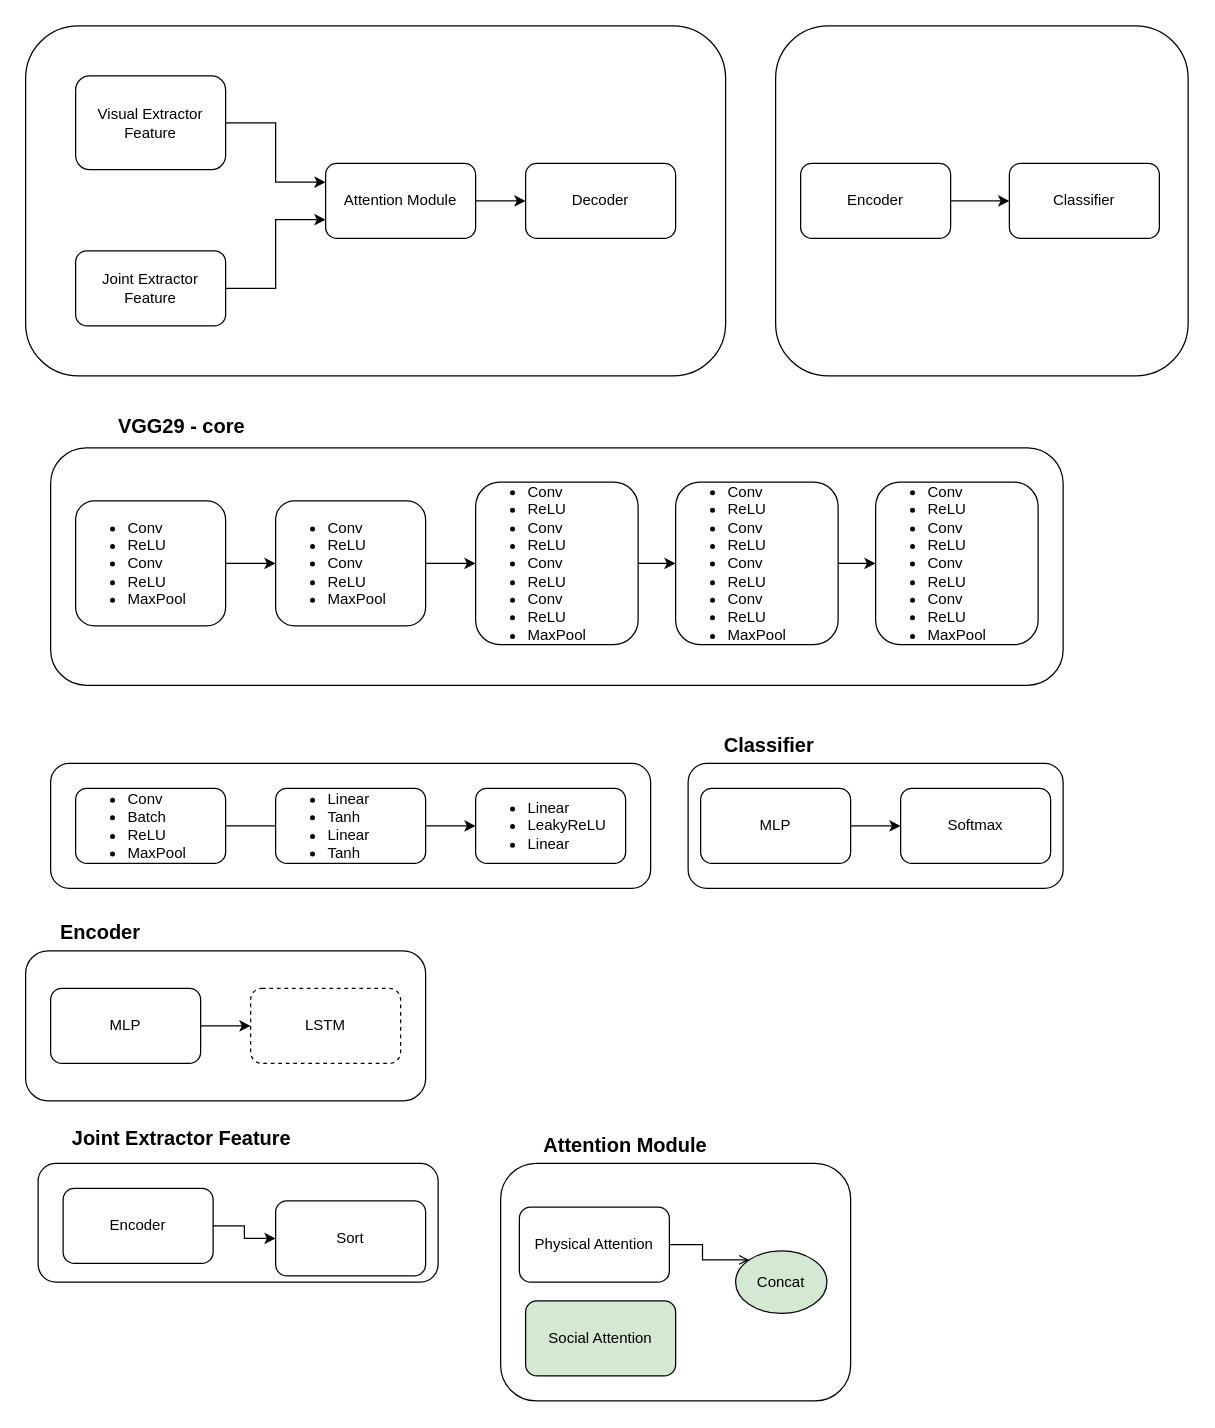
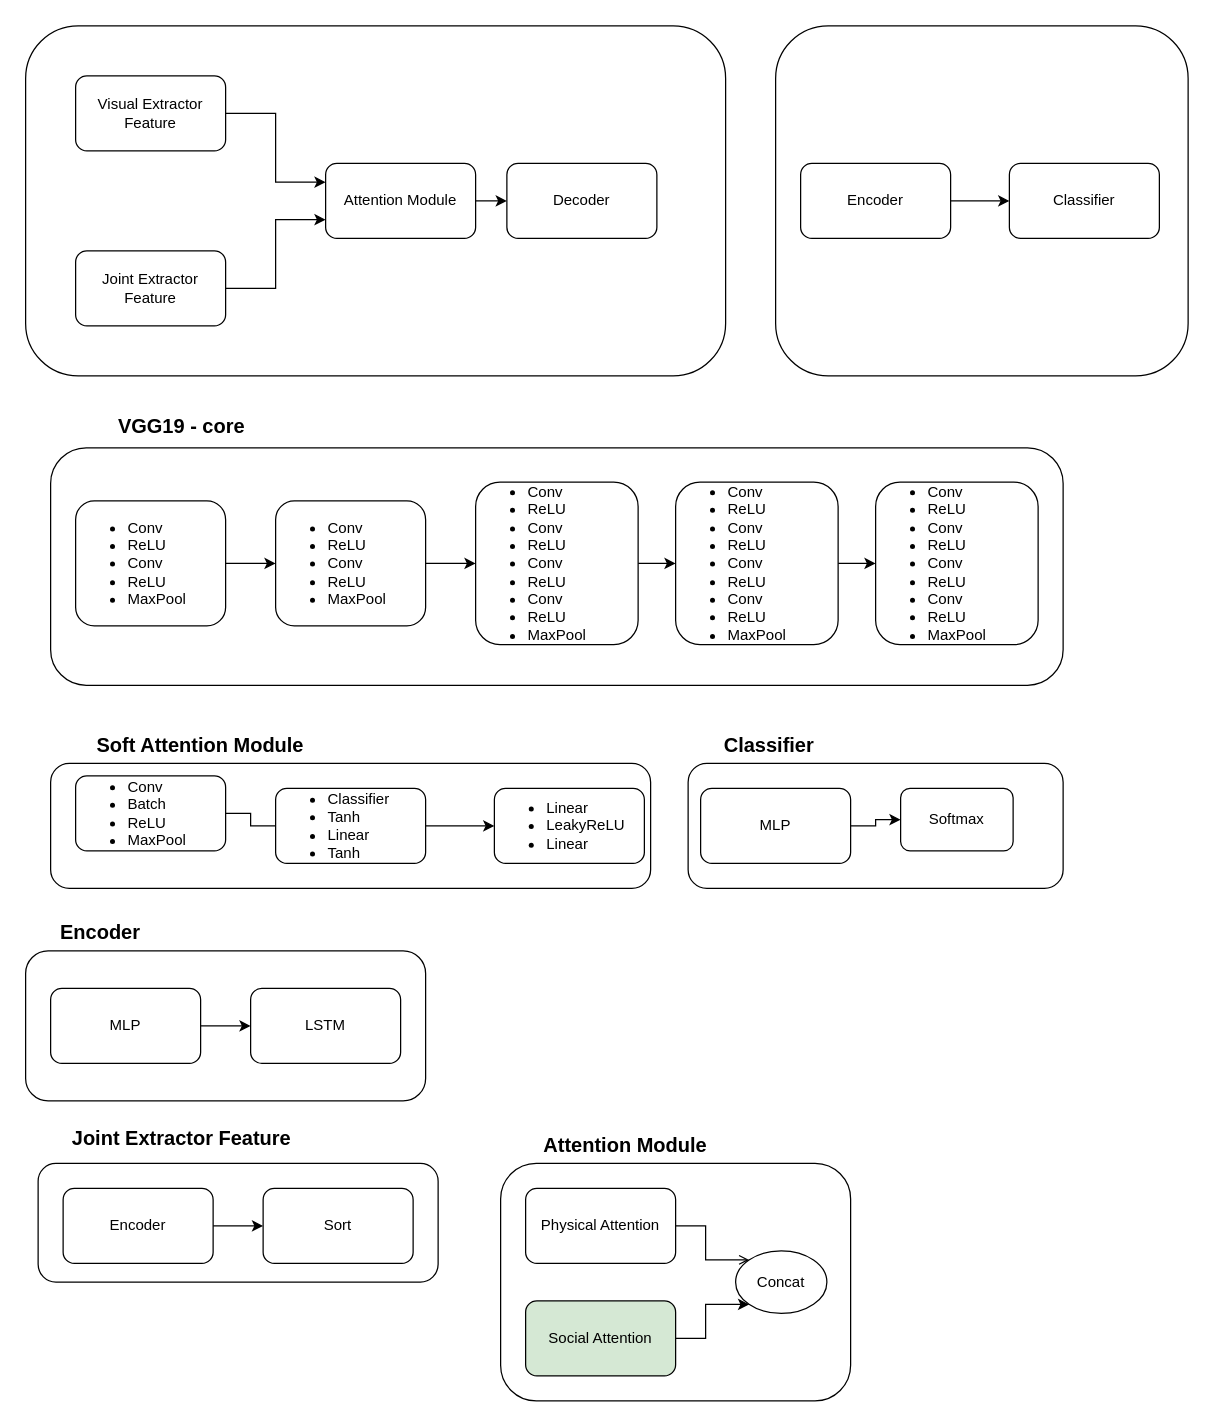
- <mxCell id="10" value="Visual Extractor Feature" style="rounded=1;whiteSpace=wrap;html=1;" parent="2" vertex="1"><mxGeometry x="40" y="40" width="120" height="75" as="geometry" /></mxCell>
+ <mxCell id="10" value="Visual Extractor Feature" style="rounded=1;whiteSpace=wrap;html=1;" parent="2" vertex="1"><mxGeometry x="40" y="40" width="120" height="60" as="geometry" /></mxCell>
- <mxCell id="4" value="Decoder" style="rounded=1;whiteSpace=wrap;html=1;" parent="2" vertex="1"><mxGeometry x="400" y="110" width="120" height="60" as="geometry" /></mxCell>
+ <mxCell id="4" value="Decoder" style="rounded=1;whiteSpace=wrap;html=1;" parent="2" vertex="1"><mxGeometry x="385" y="110" width="120" height="60" as="geometry" /></mxCell>
- <mxCell id="25" value="&lt;font style=&quot;font-size: 16px&quot;&gt;&lt;b&gt;VGG29 - core&lt;/b&gt;&lt;/font&gt;" style="text;html=1;strokeColor=none;fillColor=none;align=center;verticalAlign=middle;whiteSpace=wrap;rounded=0;" vertex="1" parent="11"><mxGeometry x="30" width="130" height="40" as="geometry" /></mxCell>
+ <mxCell id="25" value="&lt;font style=&quot;font-size: 16px&quot;&gt;&lt;b&gt;VGG19 - core&lt;/b&gt;&lt;/font&gt;" style="text;html=1;strokeColor=none;fillColor=none;align=center;verticalAlign=middle;whiteSpace=wrap;rounded=0;" vertex="1" parent="11"><mxGeometry x="30" width="130" height="40" as="geometry" /></mxCell>
+ <mxCell id="42" value="&lt;b&gt;&lt;font style=&quot;font-size: 16px&quot;&gt;Soft Attention Module&lt;/font&gt;&lt;/b&gt;" style="text;html=1;strokeColor=none;fillColor=none;align=center;verticalAlign=middle;whiteSpace=wrap;rounded=0;" vertex="1" parent="41"><mxGeometry x="20" width="200" height="30" as="geometry" /></mxCell>
- <mxCell id="49" value="&lt;ul&gt;&lt;li&gt;Conv&lt;/li&gt;&lt;li&gt;Batch&lt;/li&gt;&lt;li&gt;ReLU&lt;/li&gt;&lt;li&gt;MaxPool&lt;/li&gt;&lt;/ul&gt;" style="rounded=1;whiteSpace=wrap;html=1;align=left;" vertex="1" parent="47"><mxGeometry x="20" y="20" width="120" height="60" as="geometry" /></mxCell>
+ <mxCell id="49" value="&lt;ul&gt;&lt;li&gt;Conv&lt;/li&gt;&lt;li&gt;Batch&lt;/li&gt;&lt;li&gt;ReLU&lt;/li&gt;&lt;li&gt;MaxPool&lt;/li&gt;&lt;/ul&gt;" style="rounded=1;whiteSpace=wrap;html=1;align=left;" vertex="1" parent="47"><mxGeometry x="20" y="10" width="120" height="60" as="geometry" /></mxCell>
- <mxCell id="50" value="&lt;div&gt;&lt;ul&gt;&lt;li&gt;&lt;span&gt;Linear&lt;/span&gt;&lt;/li&gt;&lt;li&gt;&lt;span&gt;Tanh&lt;/span&gt;&lt;/li&gt;&lt;li&gt;&lt;span&gt;Linear&lt;/span&gt;&lt;/li&gt;&lt;li&gt;&lt;span&gt;Tanh&lt;/span&gt;&lt;/li&gt;&lt;/ul&gt;&lt;/div&gt;" style="rounded=1;whiteSpace=wrap;html=1;align=left;" vertex="1" parent="47"><mxGeometry x="180" y="20" width="120" height="60" as="geometry" /></mxCell>
+ <mxCell id="50" value="&lt;div&gt;&lt;ul&gt;&lt;li&gt;&lt;span&gt;Classifier&lt;/span&gt;&lt;/li&gt;&lt;li&gt;&lt;span&gt;Tanh&lt;/span&gt;&lt;/li&gt;&lt;li&gt;&lt;span&gt;Linear&lt;/span&gt;&lt;/li&gt;&lt;li&gt;&lt;span&gt;Tanh&lt;/span&gt;&lt;/li&gt;&lt;/ul&gt;&lt;/div&gt;" style="rounded=1;whiteSpace=wrap;html=1;align=left;" vertex="1" parent="47"><mxGeometry x="180" y="20" width="120" height="60" as="geometry" /></mxCell>
- <mxCell id="52" value="&lt;ul&gt;&lt;li&gt;Linear&lt;/li&gt;&lt;li&gt;LeakyReLU&lt;/li&gt;&lt;li&gt;Linear&lt;/li&gt;&lt;/ul&gt;" style="rounded=1;whiteSpace=wrap;html=1;align=left;" vertex="1" parent="47"><mxGeometry x="340" y="20" width="120" height="60" as="geometry" /></mxCell>
+ <mxCell id="52" value="&lt;ul&gt;&lt;li&gt;Linear&lt;/li&gt;&lt;li&gt;LeakyReLU&lt;/li&gt;&lt;li&gt;Linear&lt;/li&gt;&lt;/ul&gt;" style="rounded=1;whiteSpace=wrap;html=1;align=left;" vertex="1" parent="47"><mxGeometry x="355" y="20" width="120" height="60" as="geometry" /></mxCell>
- <mxCell id="58" value="Softmax" style="rounded=1;whiteSpace=wrap;html=1;" vertex="1" parent="55"><mxGeometry x="170" y="20" width="120" height="60" as="geometry" /></mxCell>
+ <mxCell id="58" value="Softmax" style="rounded=1;whiteSpace=wrap;html=1;" vertex="1" parent="55"><mxGeometry x="170" y="20" width="90" height="50" as="geometry" /></mxCell>
- <mxCell id="31" value="LSTM" style="rounded=1;whiteSpace=wrap;html=1;dashed=1;" vertex="1" parent="29"><mxGeometry x="160" width="120" height="60" as="geometry" /></mxCell>
+ <mxCell id="31" value="LSTM" style="rounded=1;whiteSpace=wrap;html=1;" vertex="1" parent="29"><mxGeometry x="160" width="120" height="60" as="geometry" /></mxCell>
- <mxCell id="38" value="Sort" style="rounded=1;whiteSpace=wrap;html=1;" vertex="1" parent="36"><mxGeometry x="170" y="10" width="120" height="60" as="geometry" /></mxCell>
+ <mxCell id="38" value="Sort" style="rounded=1;whiteSpace=wrap;html=1;" vertex="1" parent="36"><mxGeometry x="160" width="120" height="60" as="geometry" /></mxCell>
- <mxCell id="63" value="Physical Attention" style="rounded=1;whiteSpace=wrap;html=1;" vertex="1" parent="61"><mxGeometry x="15" y="65" width="120" height="60" as="geometry" /></mxCell>
+ <mxCell id="63" value="Physical Attention" style="rounded=1;whiteSpace=wrap;html=1;" vertex="1" parent="61"><mxGeometry x="20" y="50" width="120" height="60" as="geometry" /></mxCell>
- <mxCell id="65" value="Concat" style="ellipse;whiteSpace=wrap;html=1;fillColor=#d5e8d4;" vertex="1" parent="61"><mxGeometry x="188" y="100" width="73" height="50" as="geometry" /></mxCell>
+ <mxCell id="65" value="Concat" style="ellipse;whiteSpace=wrap;html=1;" vertex="1" parent="61"><mxGeometry x="188" y="100" width="73" height="50" as="geometry" /></mxCell>
+ <mxCell id="67" style="edgeStyle=orthogonalEdgeStyle;rounded=0;orthogonalLoop=1;jettySize=auto;html=1;exitX=1;exitY=0.5;exitDx=0;exitDy=0;entryX=0;entryY=1;entryDx=0;entryDy=0;" edge="1" parent="61" source="64" target="65"><mxGeometry relative="1" as="geometry" /></mxCell>
